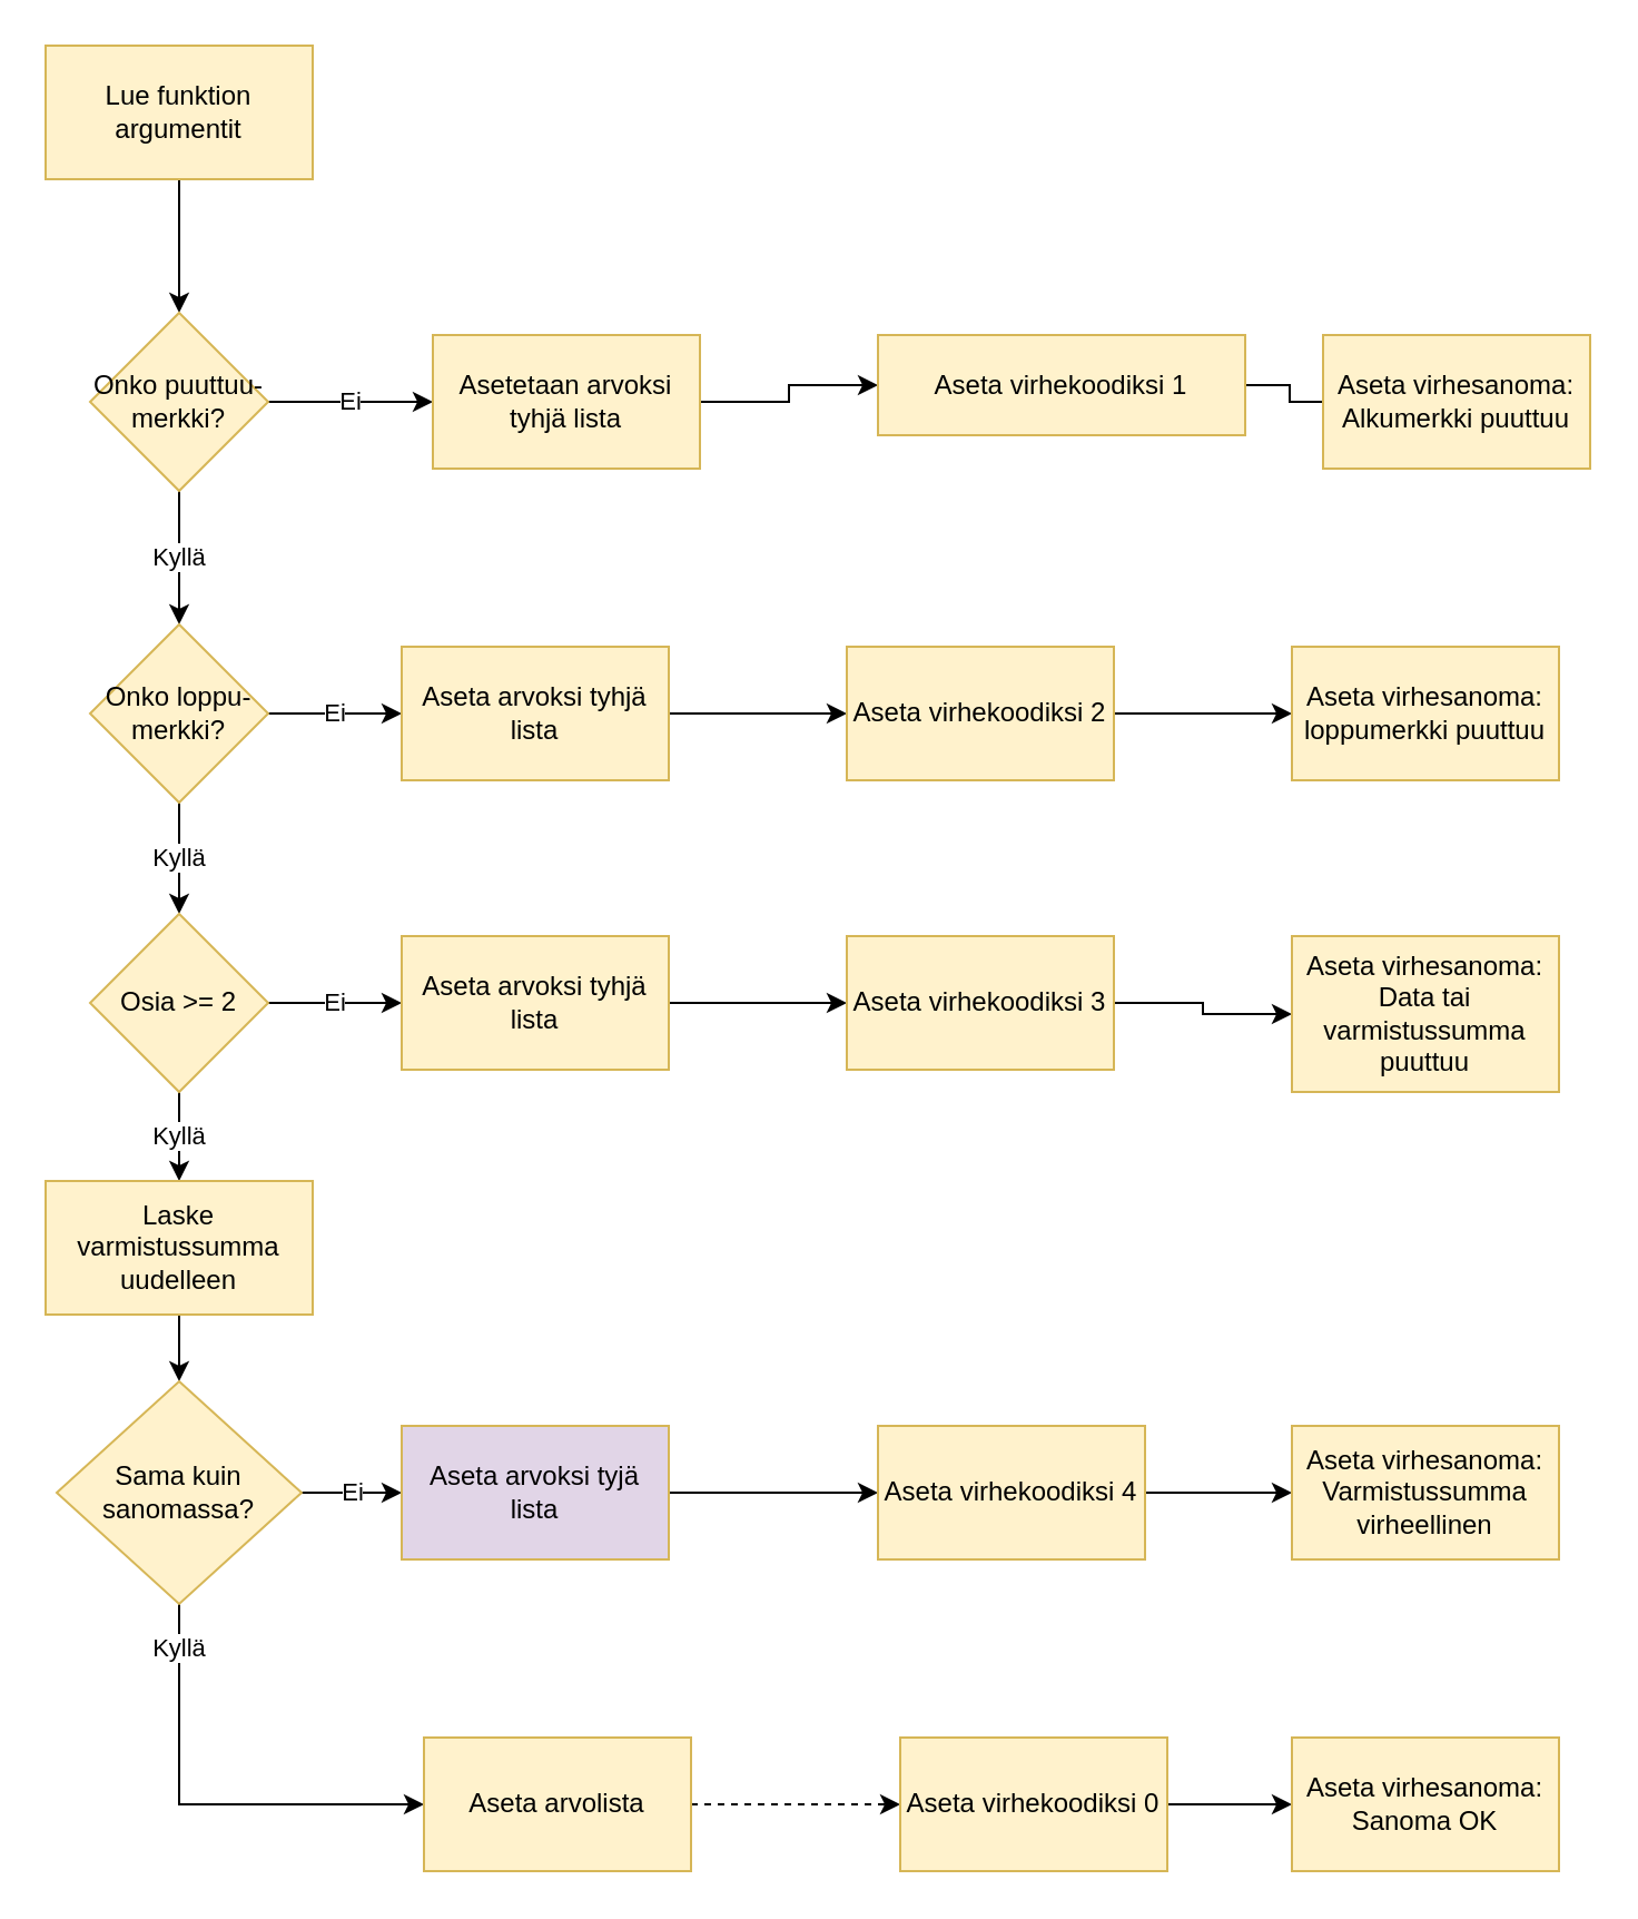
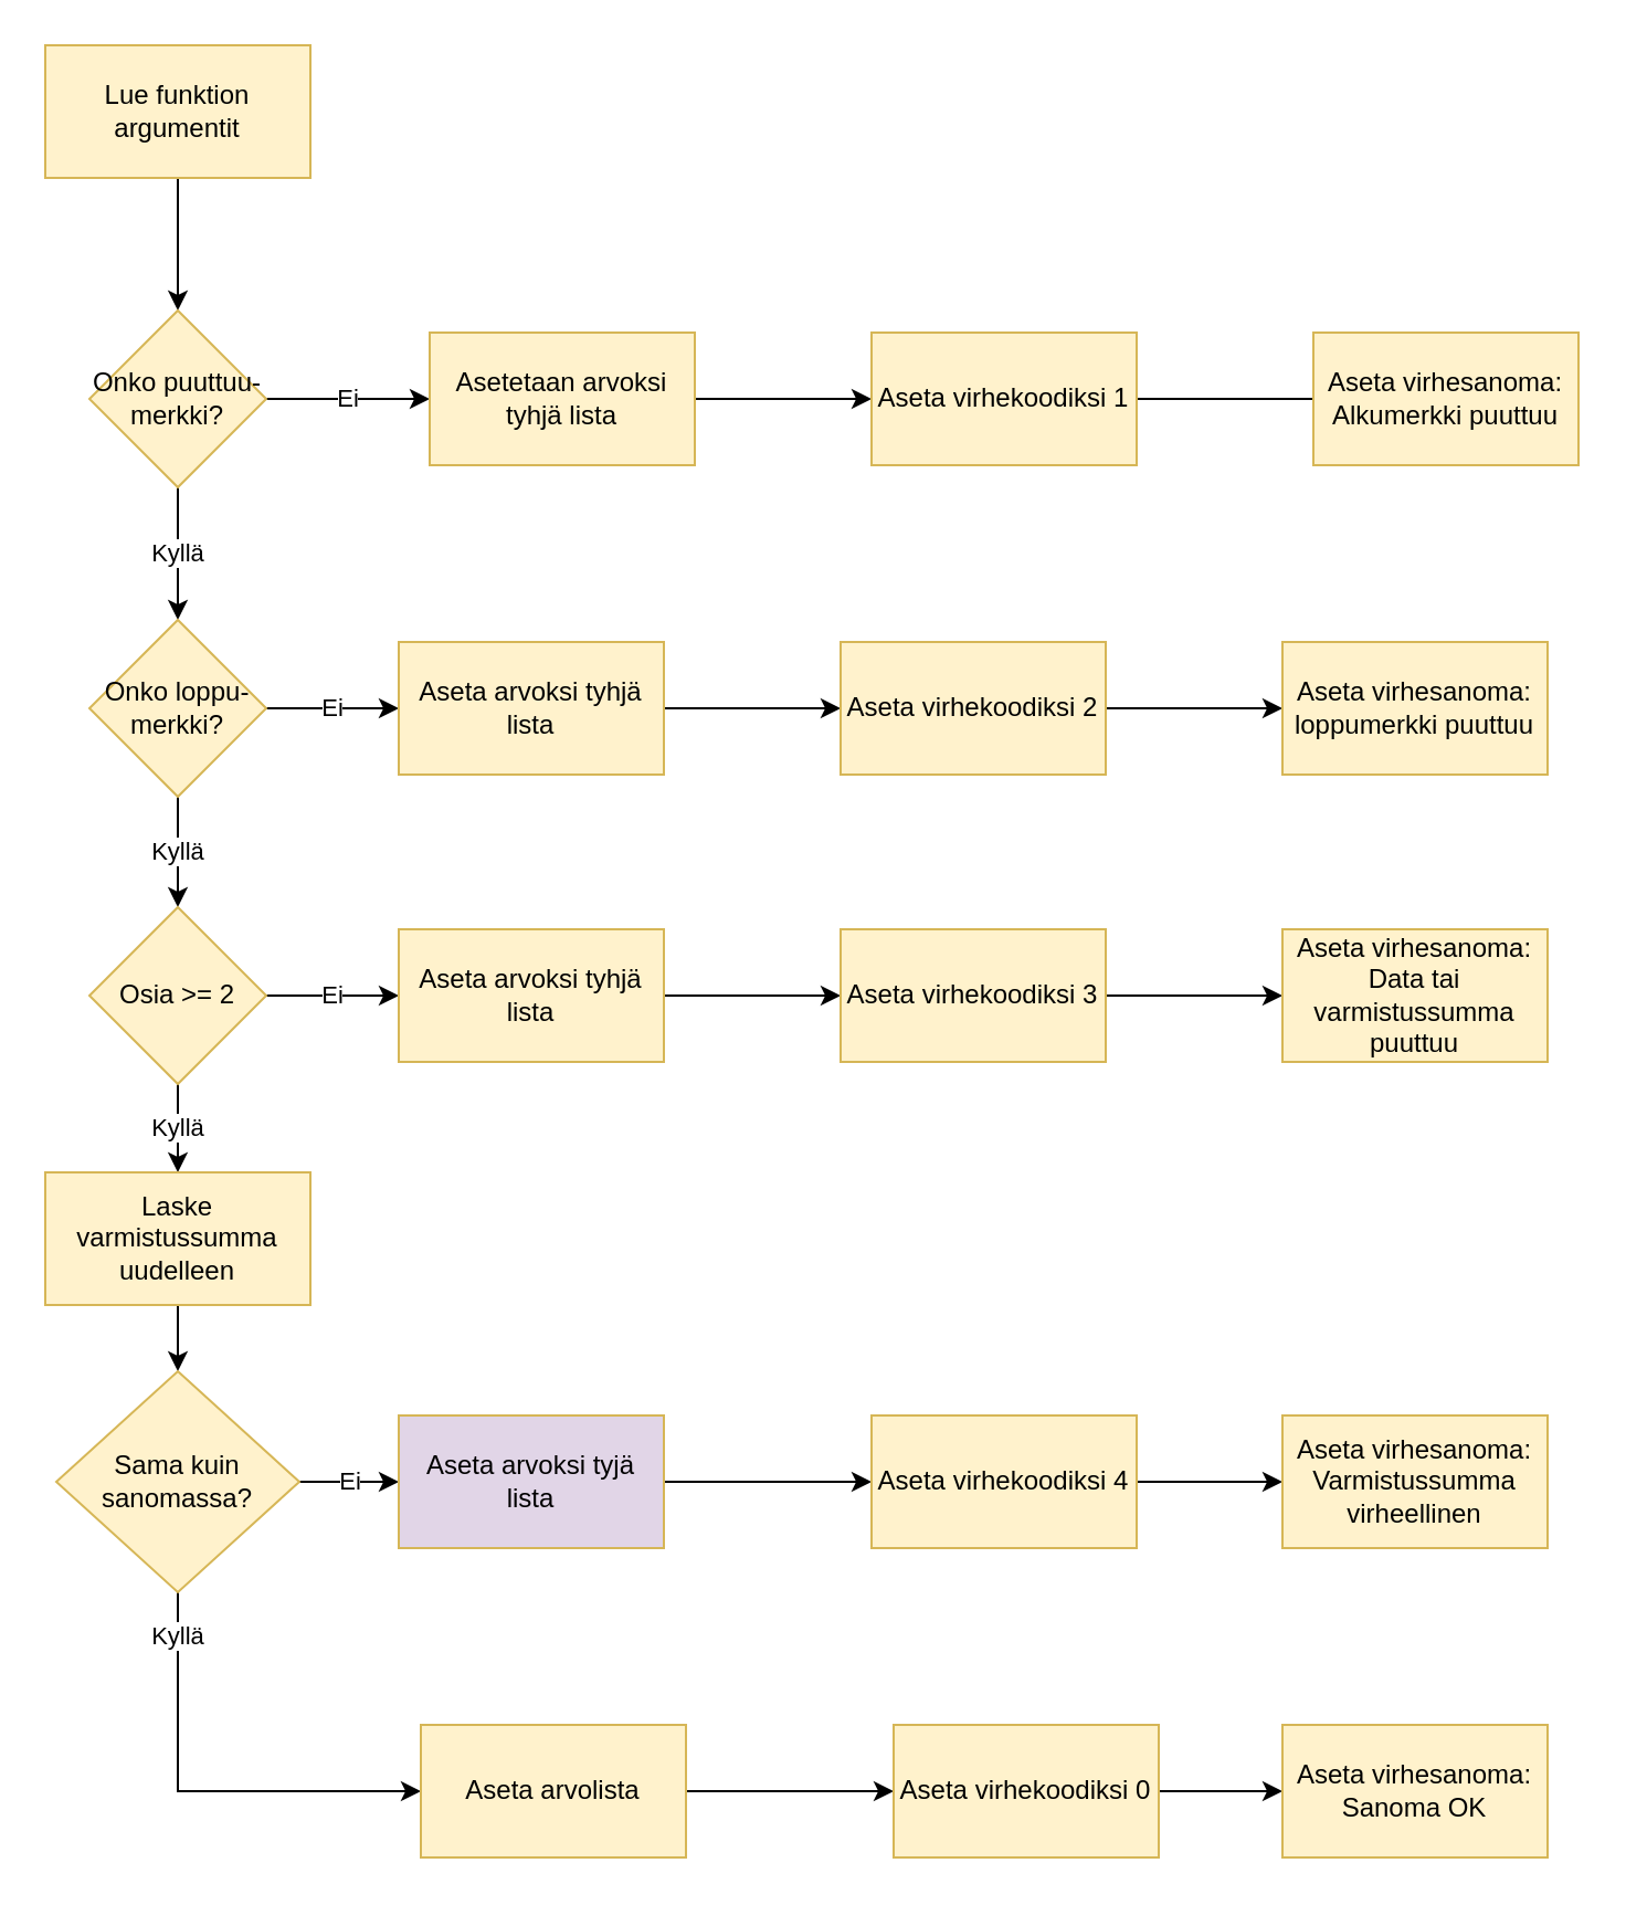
- <mxCell id="10" value="Aseta virhekoodiksi 1" style="whiteSpace=wrap;html=1;rounded=0;fillColor=#fff2cc;strokeColor=#d6b656;" vertex="1" parent="1"><mxGeometry x="394" y="150" width="165" height="45" as="geometry" /></mxCell>
+ <mxCell id="10" value="Aseta virhekoodiksi 1" style="whiteSpace=wrap;html=1;rounded=0;fillColor=#fff2cc;strokeColor=#d6b656;" vertex="1" parent="1"><mxGeometry x="394" y="150" width="120" height="60" as="geometry" /></mxCell>
- <mxCell id="27" value="Aseta virhesanoma:&lt;br&gt;Data tai varmistussumma puuttuu" style="whiteSpace=wrap;html=1;fillColor=#fff2cc;strokeColor=#d6b656;" vertex="1" parent="1"><mxGeometry x="580" y="420" width="120" height="70" as="geometry" /></mxCell>
+ <mxCell id="27" value="Aseta virhesanoma:&lt;br&gt;Data tai varmistussumma puuttuu" style="whiteSpace=wrap;html=1;fillColor=#fff2cc;strokeColor=#d6b656;" vertex="1" parent="1"><mxGeometry x="580" y="420" width="120" height="60" as="geometry" /></mxCell>
- <mxCell id="38" value="" style="edgeStyle=orthogonalEdgeStyle;rounded=0;orthogonalLoop=1;jettySize=auto;html=1;dashed=1;" edge="1" source="39" target="41" parent="1"><mxGeometry relative="1" as="geometry" /></mxCell>
+ <mxCell id="38" value="" style="edgeStyle=orthogonalEdgeStyle;rounded=0;orthogonalLoop=1;jettySize=auto;html=1;" edge="1" source="39" target="41" parent="1"><mxGeometry relative="1" as="geometry" /></mxCell>
